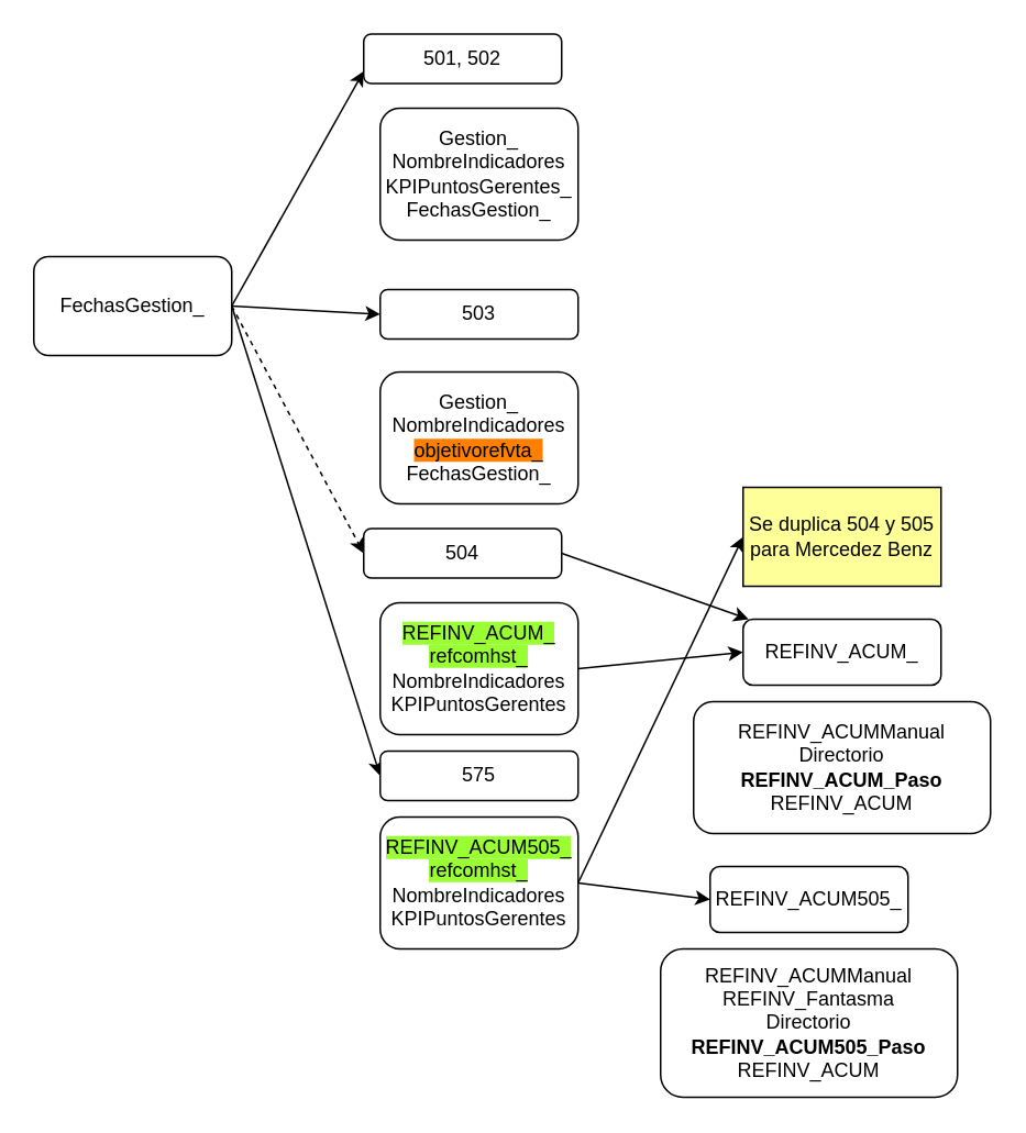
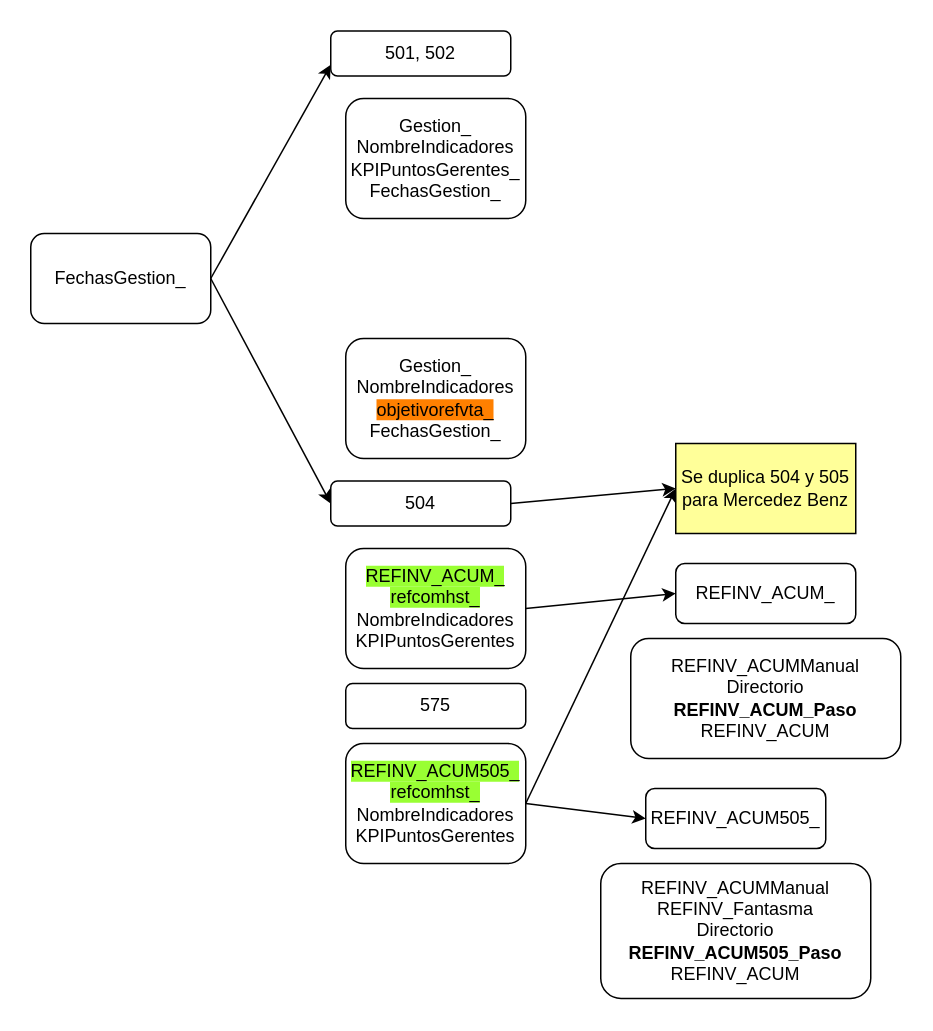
- <mxCell id="2" style="rounded=0;orthogonalLoop=1;jettySize=auto;html=1;exitX=1;exitY=0.5;exitDx=0;exitDy=0;entryX=0;entryY=0.5;entryDx=0;entryDy=0;" edge="1" parent="1" source="5" target="9"><mxGeometry relative="1" as="geometry" /></mxCell>
- <mxCell id="9" value="503" style="rounded=1;whiteSpace=wrap;html=1;" vertex="1" parent="1"><mxGeometry x="230" y="175" width="120" height="30" as="geometry" /></mxCell>
- <mxCell id="3" style="rounded=0;orthogonalLoop=1;jettySize=auto;html=1;exitX=1;exitY=0.5;exitDx=0;exitDy=0;entryX=0;entryY=0.5;entryDx=0;entryDy=0;dashed=1;" edge="1" parent="1" source="5" target="12"><mxGeometry relative="1" as="geometry" /></mxCell>
+ <mxCell id="3" style="rounded=0;orthogonalLoop=1;jettySize=auto;html=1;exitX=1;exitY=0.5;exitDx=0;exitDy=0;entryX=0;entryY=0.5;entryDx=0;entryDy=0;" edge="1" parent="1" source="5" target="12"><mxGeometry relative="1" as="geometry" /></mxCell>
- <mxCell id="4" style="rounded=0;orthogonalLoop=1;jettySize=auto;html=1;exitX=1;exitY=0.5;exitDx=0;exitDy=0;entryX=0;entryY=0.5;entryDx=0;entryDy=0;" edge="1" parent="1" source="5" target="15"><mxGeometry relative="1" as="geometry" /></mxCell>
- <mxCell id="11" style="rounded=0;orthogonalLoop=1;jettySize=auto;html=1;exitX=1;exitY=0.5;exitDx=0;exitDy=0;" edge="1" parent="1" source="12" target="22"><mxGeometry relative="1" as="geometry" /></mxCell>
+ <mxCell id="11" style="rounded=0;orthogonalLoop=1;jettySize=auto;html=1;exitX=1;exitY=0.5;exitDx=0;exitDy=0;entryX=0;entryY=0.5;entryDx=0;entryDy=0;" edge="1" parent="1" source="12" target="21"><mxGeometry relative="1" as="geometry" /></mxCell>
